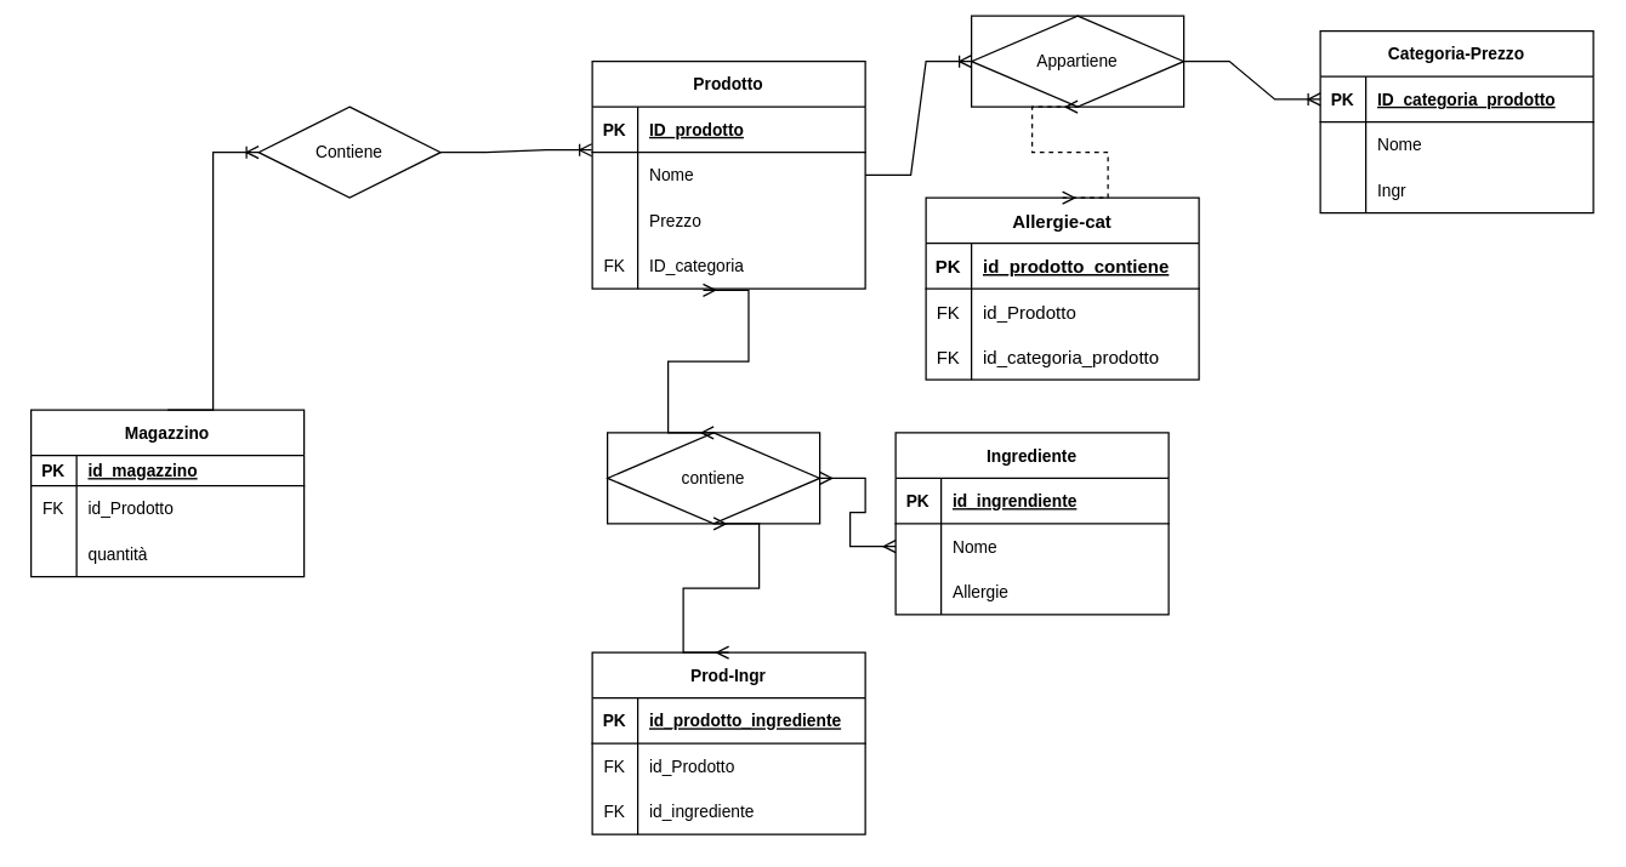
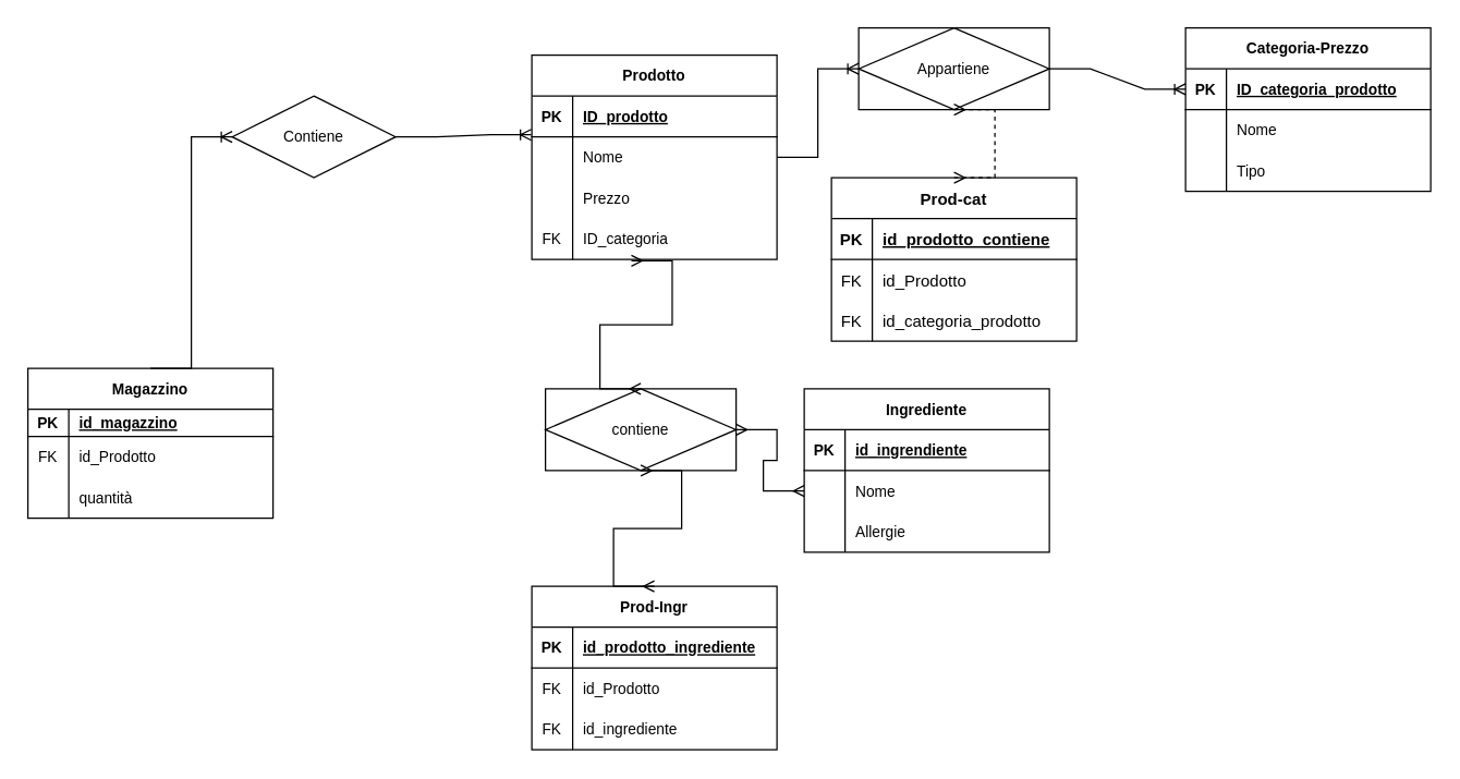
- <mxCell id="64" value="&lt;span style=&quot;font-size: 11px;&quot;&gt;Appartiene&lt;/span&gt;" style="shape=associativeEntity;whiteSpace=wrap;html=1;align=center;" vertex="1" parent="1"><mxGeometry x="640" y="10" width="140" height="60" as="geometry" /></mxCell>
+ <mxCell id="64" value="&lt;span style=&quot;font-size: 11px;&quot;&gt;Appartiene&lt;/span&gt;" style="shape=associativeEntity;whiteSpace=wrap;html=1;align=center;" vertex="1" parent="1"><mxGeometry x="630" y="20" width="140" height="60" as="geometry" /></mxCell>
- <mxCell id="24" value="Ingr" style="shape=partialRectangle;connectable=0;fillColor=none;top=0;left=0;bottom=0;right=0;align=left;spacingLeft=6;overflow=hidden;fontSize=11;" vertex="1" parent="22"><mxGeometry x="30" width="150" height="30" as="geometry"><mxRectangle width="150" height="30" as="alternateBounds" /></mxGeometry></mxCell>
+ <mxCell id="24" value="Tipo" style="shape=partialRectangle;connectable=0;fillColor=none;top=0;left=0;bottom=0;right=0;align=left;spacingLeft=6;overflow=hidden;fontSize=11;" vertex="1" parent="22"><mxGeometry x="30" width="150" height="30" as="geometry"><mxRectangle width="150" height="30" as="alternateBounds" /></mxGeometry></mxCell>
- <mxCell id="65" value="Allergie-cat" style="shape=table;startSize=30;container=1;collapsible=1;childLayout=tableLayout;fixedRows=1;rowLines=0;fontStyle=1;align=center;resizeLast=1;" vertex="1" parent="1"><mxGeometry x="610" y="130" width="180" height="120" as="geometry" /></mxCell>
+ <mxCell id="65" value="Prod-cat" style="shape=table;startSize=30;container=1;collapsible=1;childLayout=tableLayout;fixedRows=1;rowLines=0;fontStyle=1;align=center;resizeLast=1;" vertex="1" parent="1"><mxGeometry x="610" y="130" width="180" height="120" as="geometry" /></mxCell>
